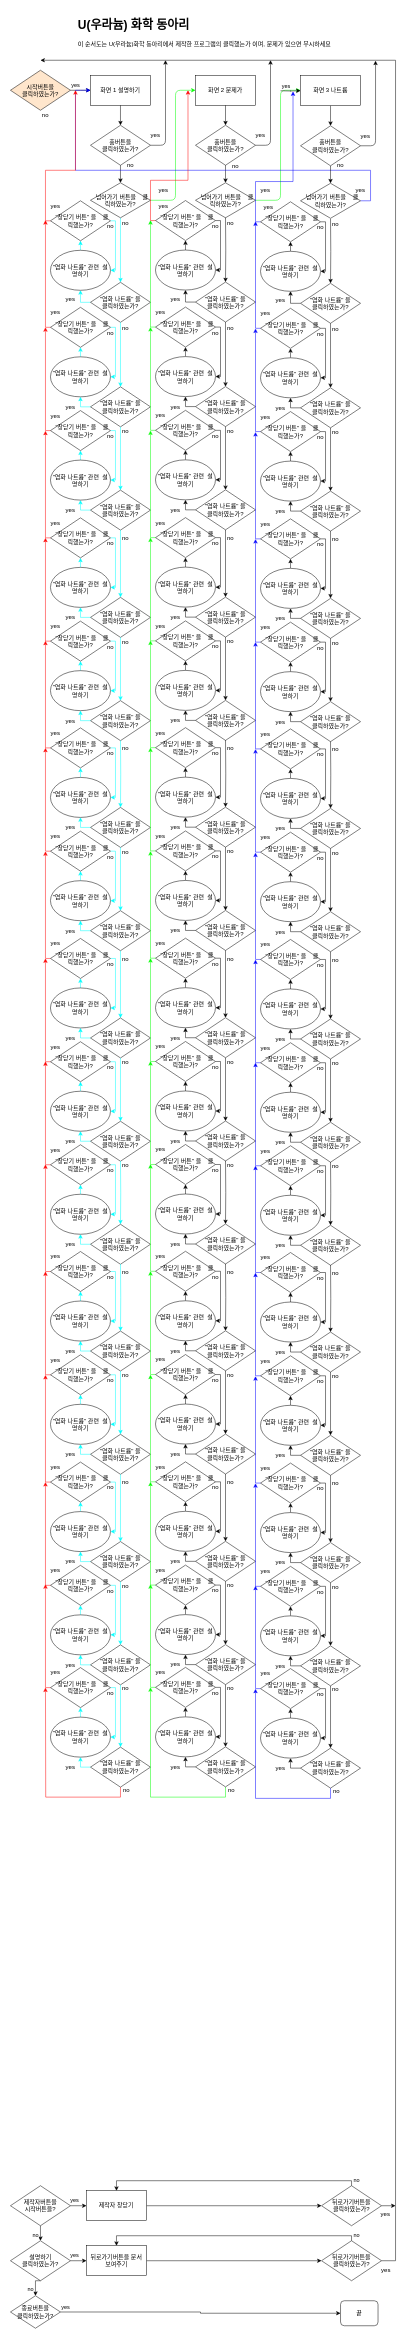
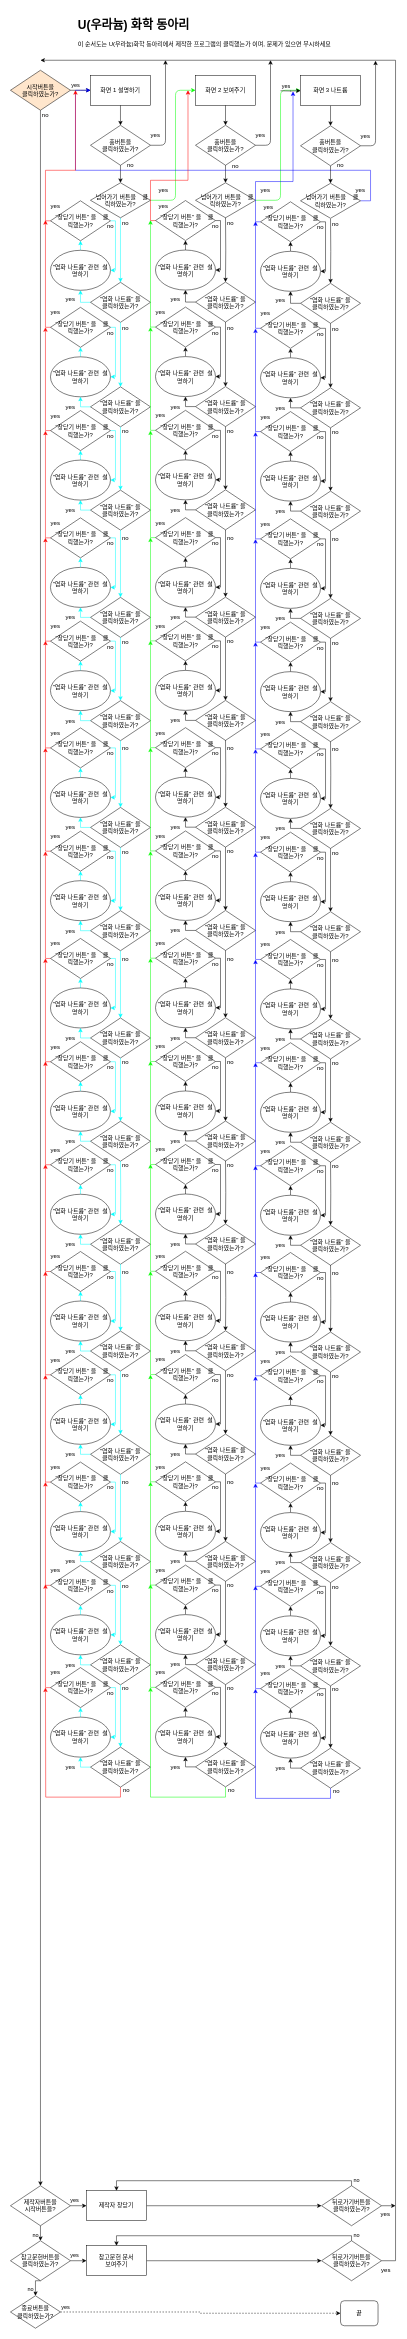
- <mxCell value="화면 2 문제가" id="40" parent="1" style="rounded=0;whiteSpace=wrap;html=1;" vertex="1"><mxGeometry as="geometry" height="60" width="120" y="150" x="390" /></mxCell>
+ <mxCell value="화면 2 보여주기" id="40" parent="1" style="rounded=0;whiteSpace=wrap;html=1;" vertex="1"><mxGeometry as="geometry" height="60" width="120" y="150" x="390" /></mxCell>
+ <mxCell id="3" parent="1" edge="1" target="5" source="4" style="edgeStyle=orthogonalEdgeStyle;rounded=0;orthogonalLoop=1;jettySize=auto;html=1;exitX=0.5;exitY=1;exitDx=0;exitDy=0;"><mxGeometry as="geometry" relative="1" /></mxCell>
- <mxCell value="설명하기 &lt;br&gt;클릭하였는가?" id="7" parent="1" style="rhombus;whiteSpace=wrap;html=1;" vertex="1"><mxGeometry as="geometry" height="80" width="120" y="4480" x="20" /></mxCell>
+ <mxCell value="참고문헌버튼을 &lt;br&gt;클릭하였는가?" id="7" parent="1" style="rhombus;whiteSpace=wrap;html=1;" vertex="1"><mxGeometry as="geometry" height="80" width="120" y="4480" x="20" /></mxCell>
- <mxCell value="뒤로가기버튼을 문서&lt;br&gt;보여주기" id="11" parent="1" style="rounded=0;whiteSpace=wrap;html=1;" vertex="1"><mxGeometry as="geometry" height="60" width="120" y="4490" x="172" /></mxCell>
+ <mxCell value="참고문헌 문서&lt;br&gt;보여주기" id="11" parent="1" style="rounded=0;whiteSpace=wrap;html=1;" vertex="1"><mxGeometry as="geometry" height="60" width="120" y="4490" x="172" /></mxCell>
- <mxCell value="yes" id="25" parent="1" edge="1" target="26" source="24" style="edgeStyle=orthogonalEdgeStyle;rounded=0;orthogonalLoop=1;jettySize=auto;html=1;entryX=0;entryY=0.5;entryDx=0;entryDy=0;exitX=1;exitY=0.5;exitDx=0;exitDy=0;"><mxGeometry as="geometry" relative="1" y="10" x="-0.964"><mxPoint as="targetPoint" y="4700" x="72" /><mxPoint as="sourcePoint" y="4610" x="180" /><mxPoint as="offset" /><Array as="points" /></mxGeometry></mxCell>
+ <mxCell value="yes" id="25" parent="1" edge="1" target="26" source="24" style="edgeStyle=orthogonalEdgeStyle;rounded=0;orthogonalLoop=1;jettySize=auto;html=1;entryX=0;entryY=0.5;entryDx=0;entryDy=0;exitX=1;exitY=0.5;exitDx=0;exitDy=0;dashed=1;"><mxGeometry as="geometry" relative="1" y="10" x="-0.964"><mxPoint as="targetPoint" y="4700" x="72" /><mxPoint as="sourcePoint" y="4610" x="180" /><mxPoint as="offset" /><Array as="points" /></mxGeometry></mxCell>
